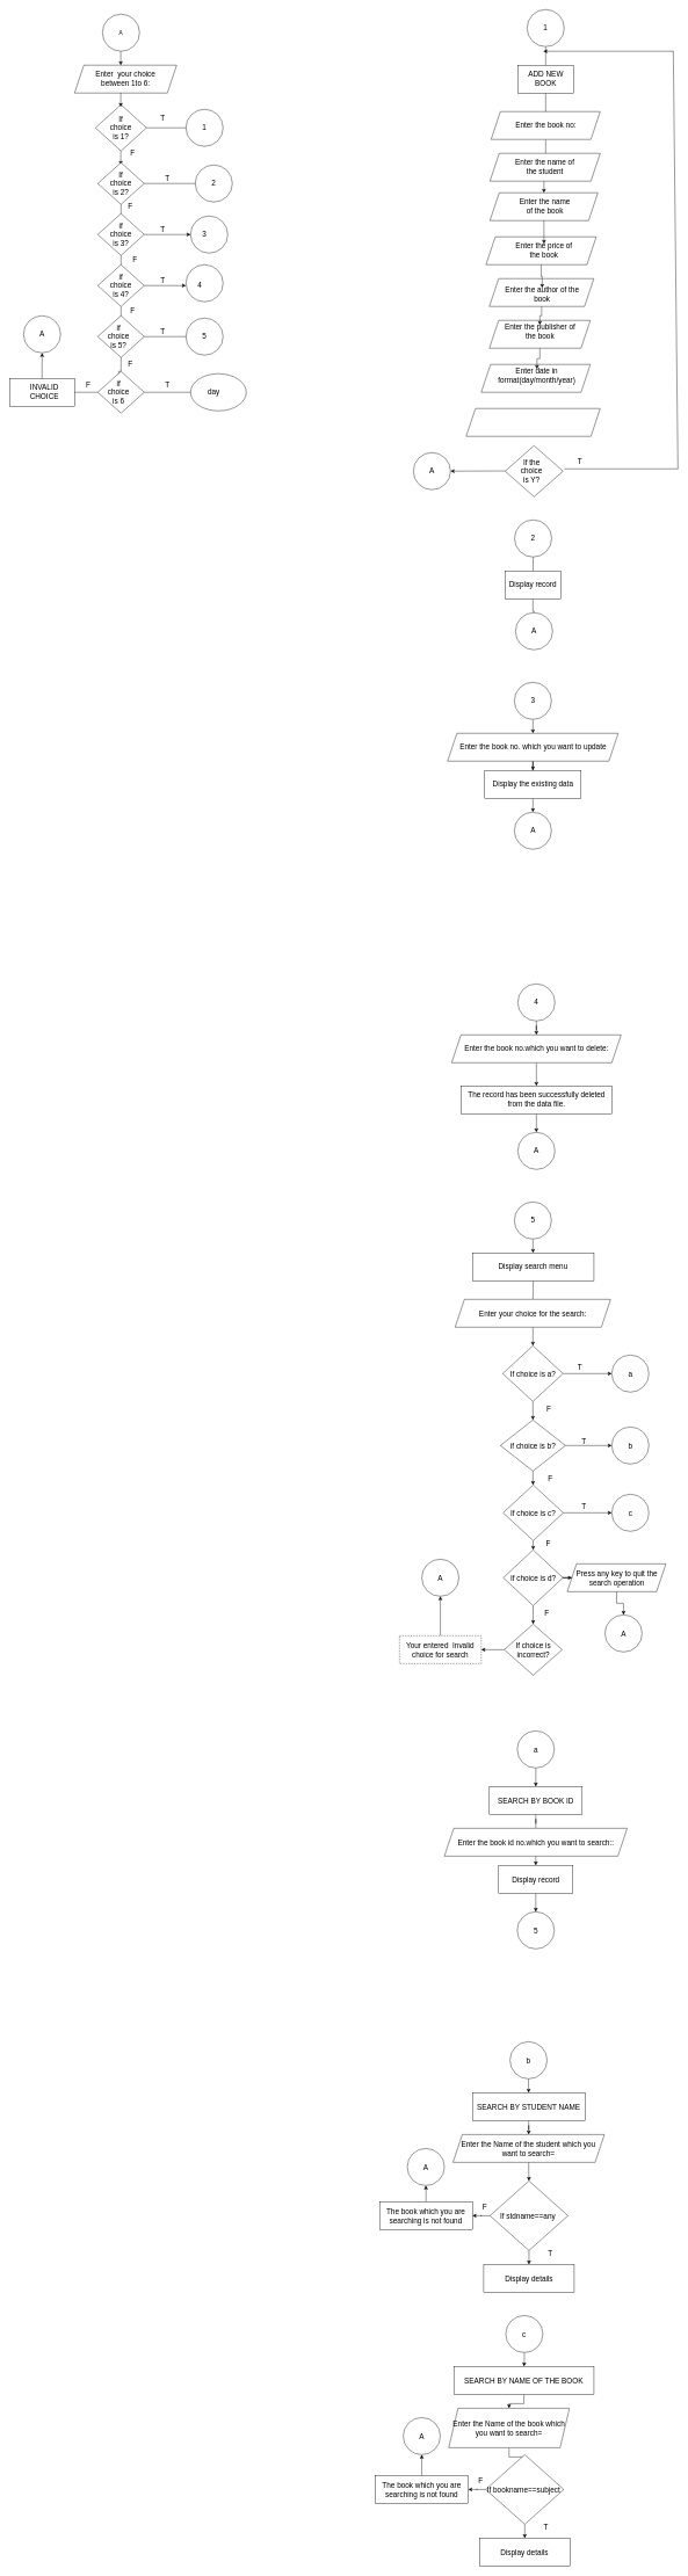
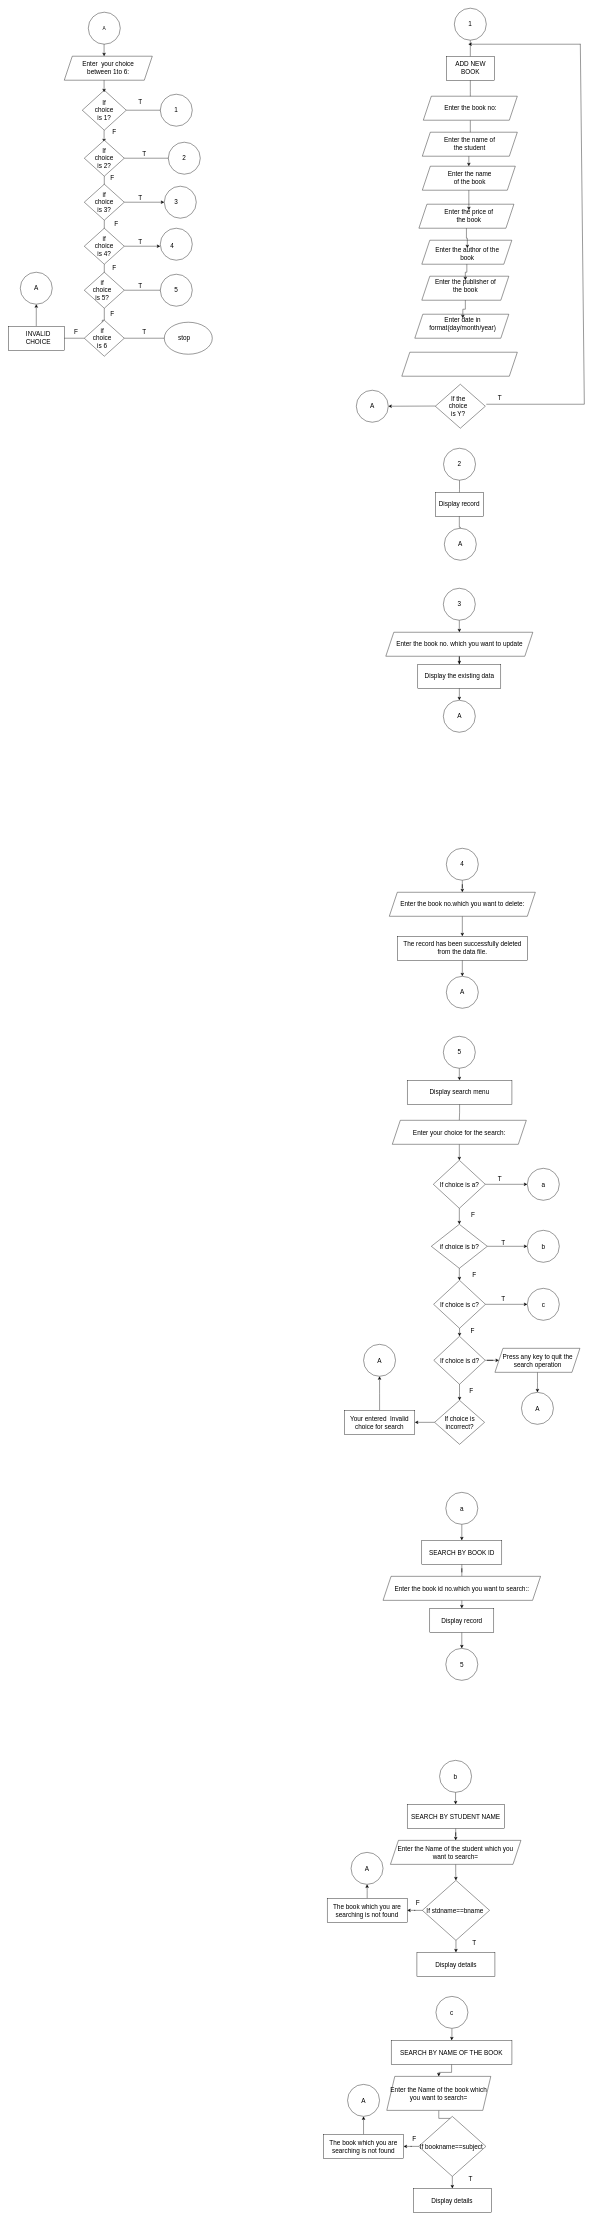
- <mxCell id="44" value="day" style="text;html=1;strokeColor=none;fillColor=none;align=center;verticalAlign=middle;whiteSpace=wrap;rounded=0;fontSize=16;" vertex="1" parent="1"><mxGeometry x="430" y="830" width="60" height="30" as="geometry" /></mxCell>
+ <mxCell id="44" value="stop" style="text;html=1;strokeColor=none;fillColor=none;align=center;verticalAlign=middle;whiteSpace=wrap;rounded=0;fontSize=16;" vertex="1" parent="1"><mxGeometry x="430" y="830" width="60" height="30" as="geometry" /></mxCell>
- <mxCell id="187" value="Press any key to quit the search operation" style="shape=parallelogram;perimeter=parallelogramPerimeter;whiteSpace=wrap;html=1;fixedSize=1;fontSize=16;" vertex="1" parent="1"><mxGeometry x="1221.56" y="3370" width="212.5" height="60" as="geometry" /></mxCell>
+ <mxCell id="187" value="Press any key to quit the search operation" style="shape=parallelogram;perimeter=parallelogramPerimeter;whiteSpace=wrap;html=1;fixedSize=1;fontSize=16;" vertex="1" parent="1"><mxGeometry x="1236.56" y="3370" width="212.5" height="60" as="geometry" /></mxCell>
- <mxCell id="153" value="Your entered &amp;nbsp;Invalid choice for search" style="rounded=0;whiteSpace=wrap;html=1;fontSize=16;dashed=1;" vertex="1" parent="1"><mxGeometry x="860" y="3525" width="176.25" height="60" as="geometry" /></mxCell>
+ <mxCell id="153" value="Your entered &amp;nbsp;Invalid choice for search" style="rounded=0;whiteSpace=wrap;html=1;fontSize=16;" vertex="1" parent="1"><mxGeometry x="860" y="3525" width="176.25" height="60" as="geometry" /></mxCell>
- <mxCell id="179" value="If stdname==any&amp;nbsp;" style="rhombus;whiteSpace=wrap;html=1;fontSize=16;" vertex="1" parent="1"><mxGeometry x="1055" y="4700" width="168.12" height="150" as="geometry" /></mxCell>
+ <mxCell id="179" value="If stdname==bname&amp;nbsp;" style="rhombus;whiteSpace=wrap;html=1;fontSize=16;" vertex="1" parent="1"><mxGeometry x="1055" y="4700" width="168.12" height="150" as="geometry" /></mxCell>
